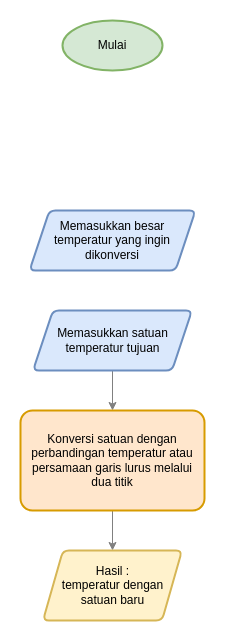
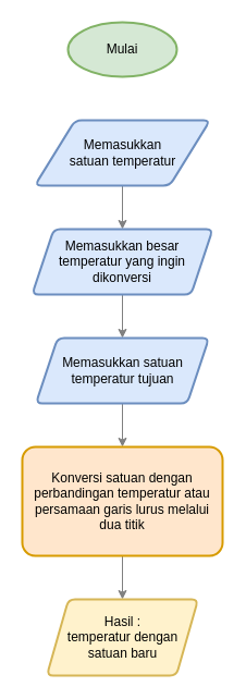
+ <mxCell id="4" value="Memasukkan &lt;br&gt;satuan temperatur" style="shape=parallelogram;html=1;strokeWidth=2;perimeter=parallelogramPerimeter;whiteSpace=wrap;rounded=1;arcSize=12;size=0.23;strokeColor=#6c8ebf;fillColor=#dae8fc;" vertex="1" parent="1"><mxGeometry x="31.5" y="110" width="161" height="60" as="geometry" /></mxCell>
+ <mxCell id="3" value="" style="edgeStyle=orthogonalEdgeStyle;rounded=0;orthogonalLoop=1;jettySize=auto;html=1;strokeColor=#808080;fontColor=#4D4D4D;" edge="1" parent="1" source="4" target="6"><mxGeometry relative="1" as="geometry" /></mxCell>
+ <mxCell id="5" value="" style="edgeStyle=orthogonalEdgeStyle;rounded=0;orthogonalLoop=1;jettySize=auto;html=1;strokeColor=#808080;fontColor=#4D4D4D;" edge="1" parent="1" source="6" target="8"><mxGeometry relative="1" as="geometry" /></mxCell>
